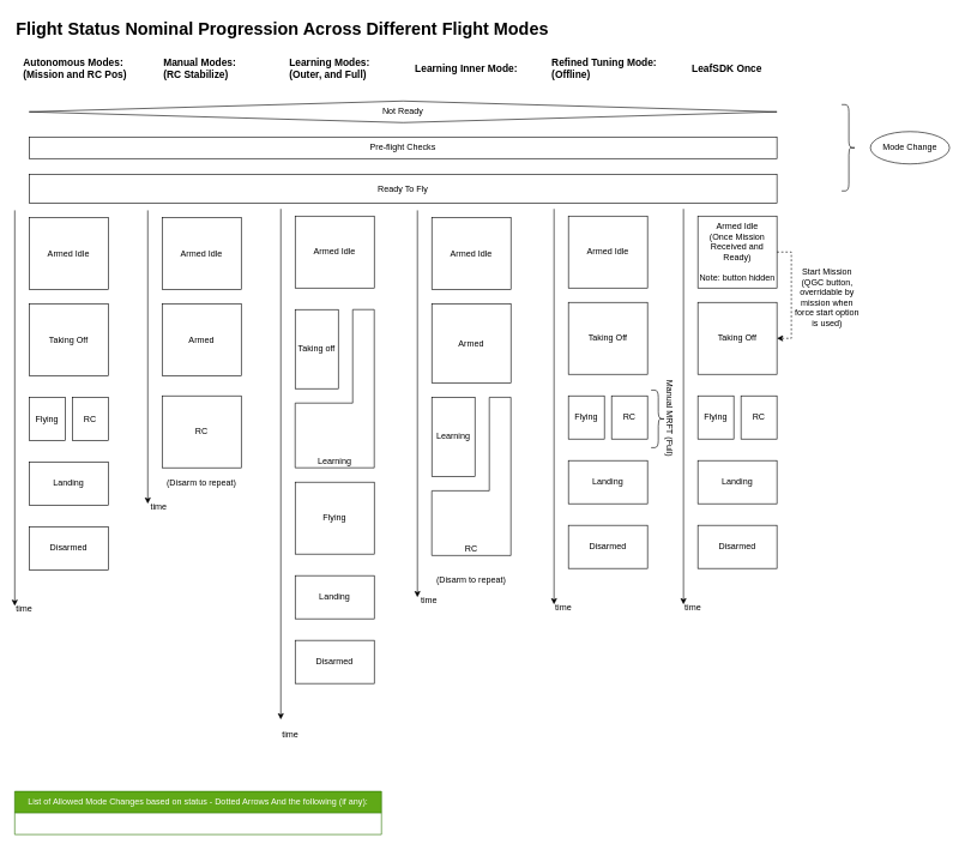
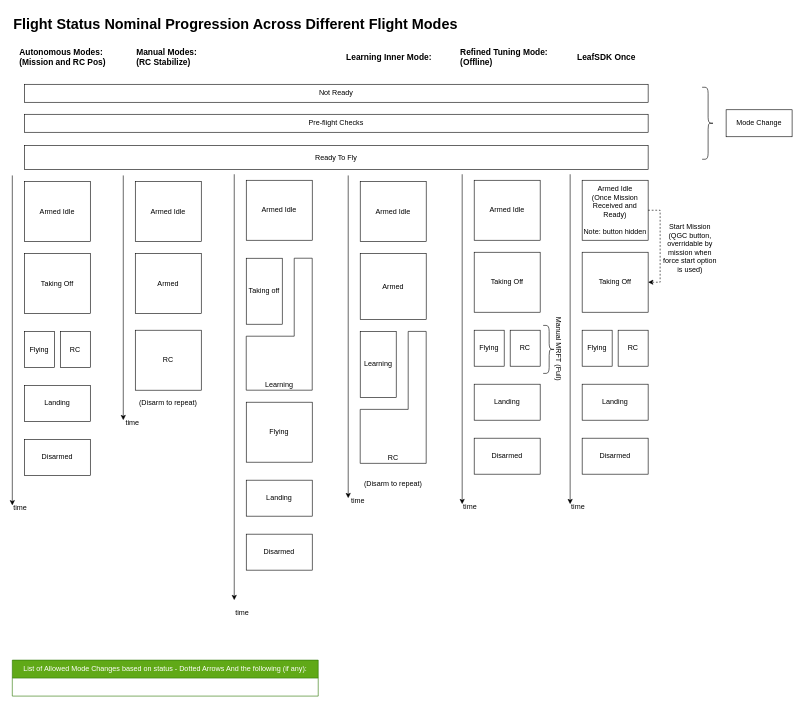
- <mxCell id="18" value="Learning Modes:&lt;div&gt;(Outer, and Full)&lt;/div&gt;" style="text;html=1;align=left;verticalAlign=middle;whiteSpace=wrap;rounded=0;fontStyle=1;fontSize=14;" parent="1" vertex="1"><mxGeometry x="400" y="80" width="160" height="30" as="geometry" /></mxCell>
- <mxCell id="28" value="Not Ready" style="rhombus;whiteSpace=wrap;html=1;fillColor=none;" parent="1" vertex="1"><mxGeometry x="40" y="140" width="1040" height="30" as="geometry" /></mxCell>
+ <mxCell id="28" value="Not Ready" style="rounded=0;whiteSpace=wrap;html=1;fillColor=none;" parent="1" vertex="1"><mxGeometry x="40" y="140" width="1040" height="30" as="geometry" /></mxCell>
- <mxCell id="36" value="Mode Change" style="ellipse;whiteSpace=wrap;html=1;fillColor=none;" parent="1" vertex="1"><mxGeometry x="1210" y="182.5" width="110" height="45" as="geometry" /></mxCell>
+ <mxCell id="36" value="Mode Change" style="rounded=0;whiteSpace=wrap;html=1;fillColor=none;" parent="1" vertex="1"><mxGeometry x="1210" y="182.5" width="110" height="45" as="geometry" /></mxCell>
